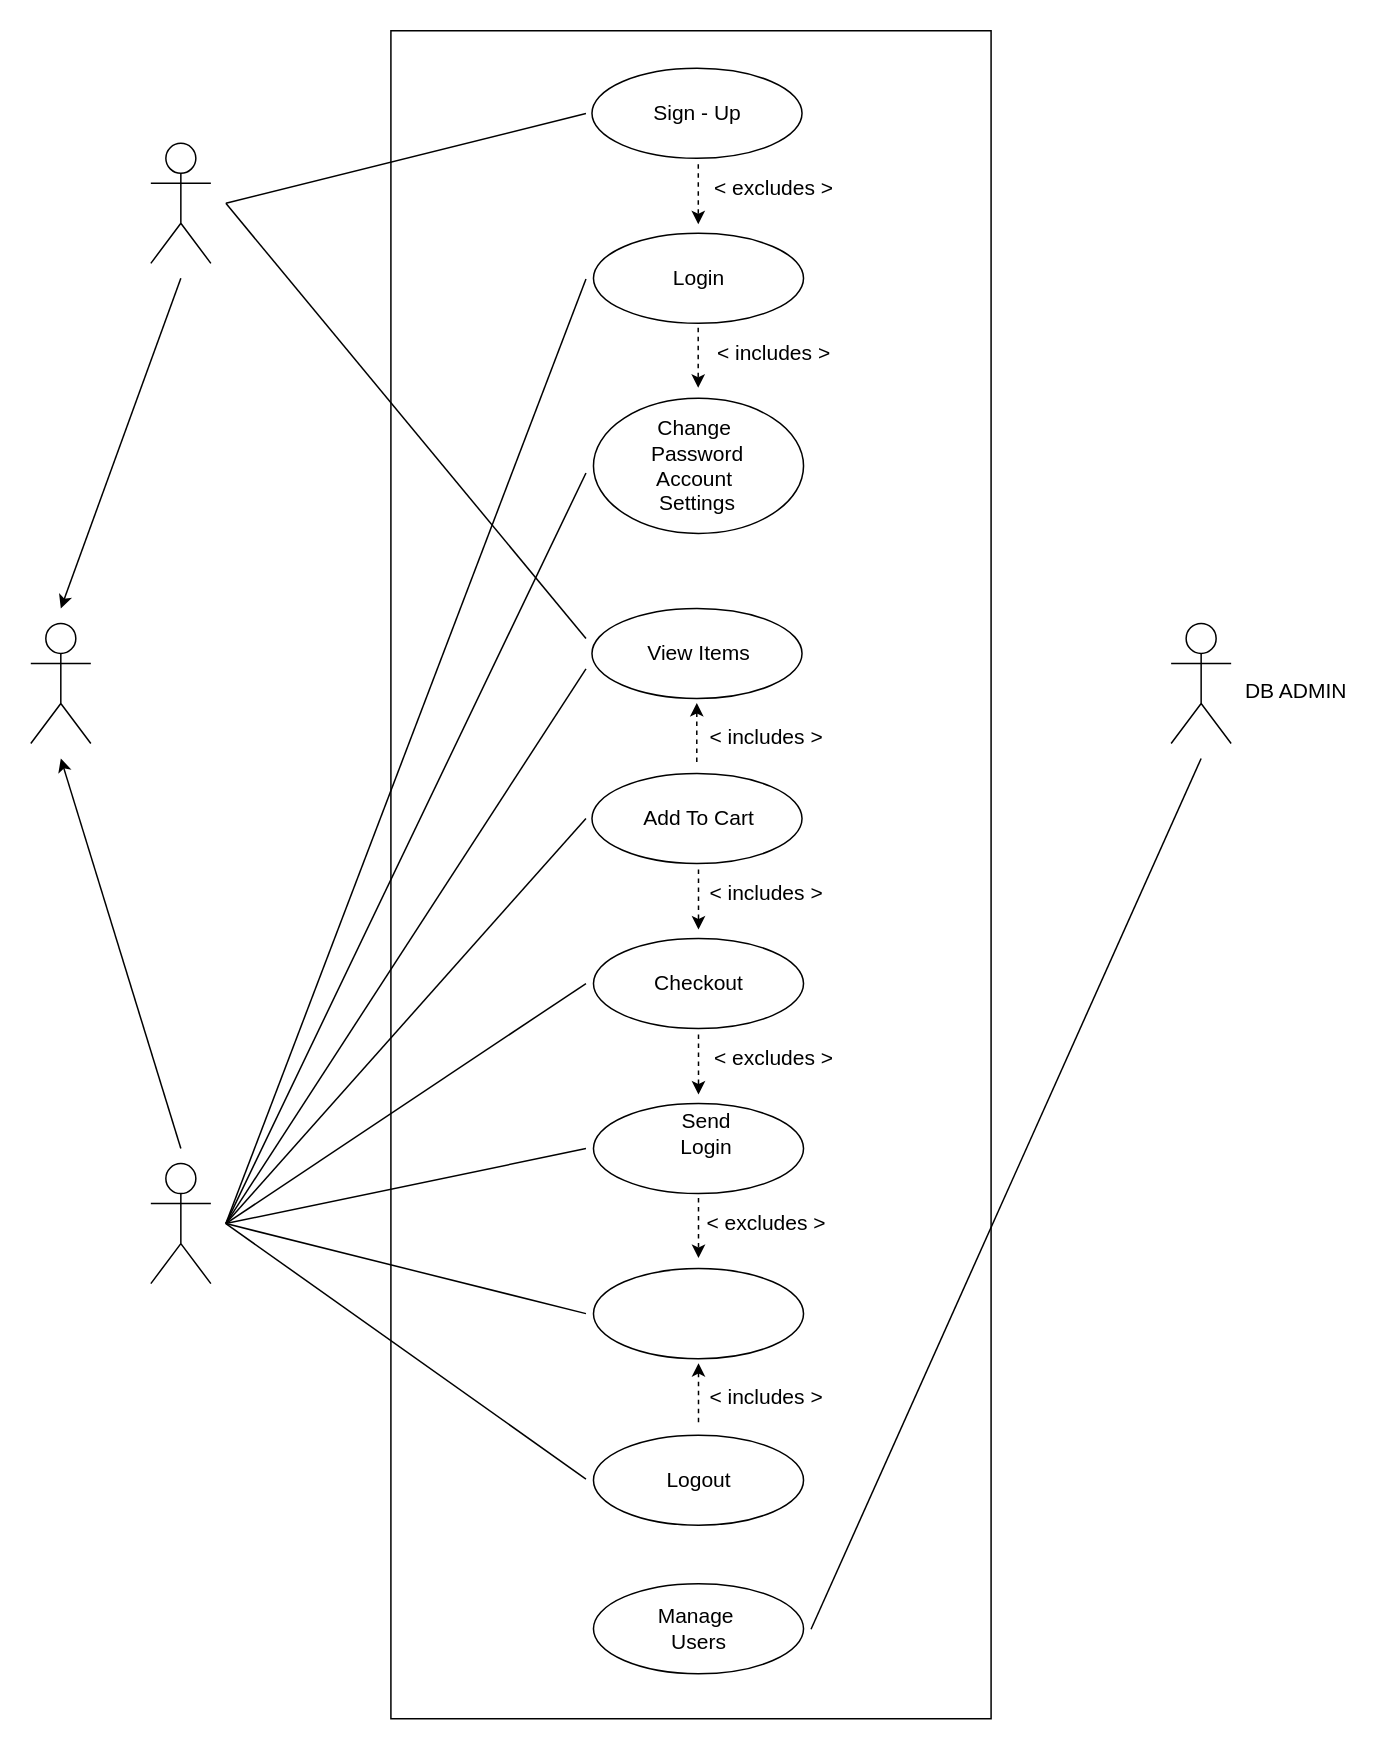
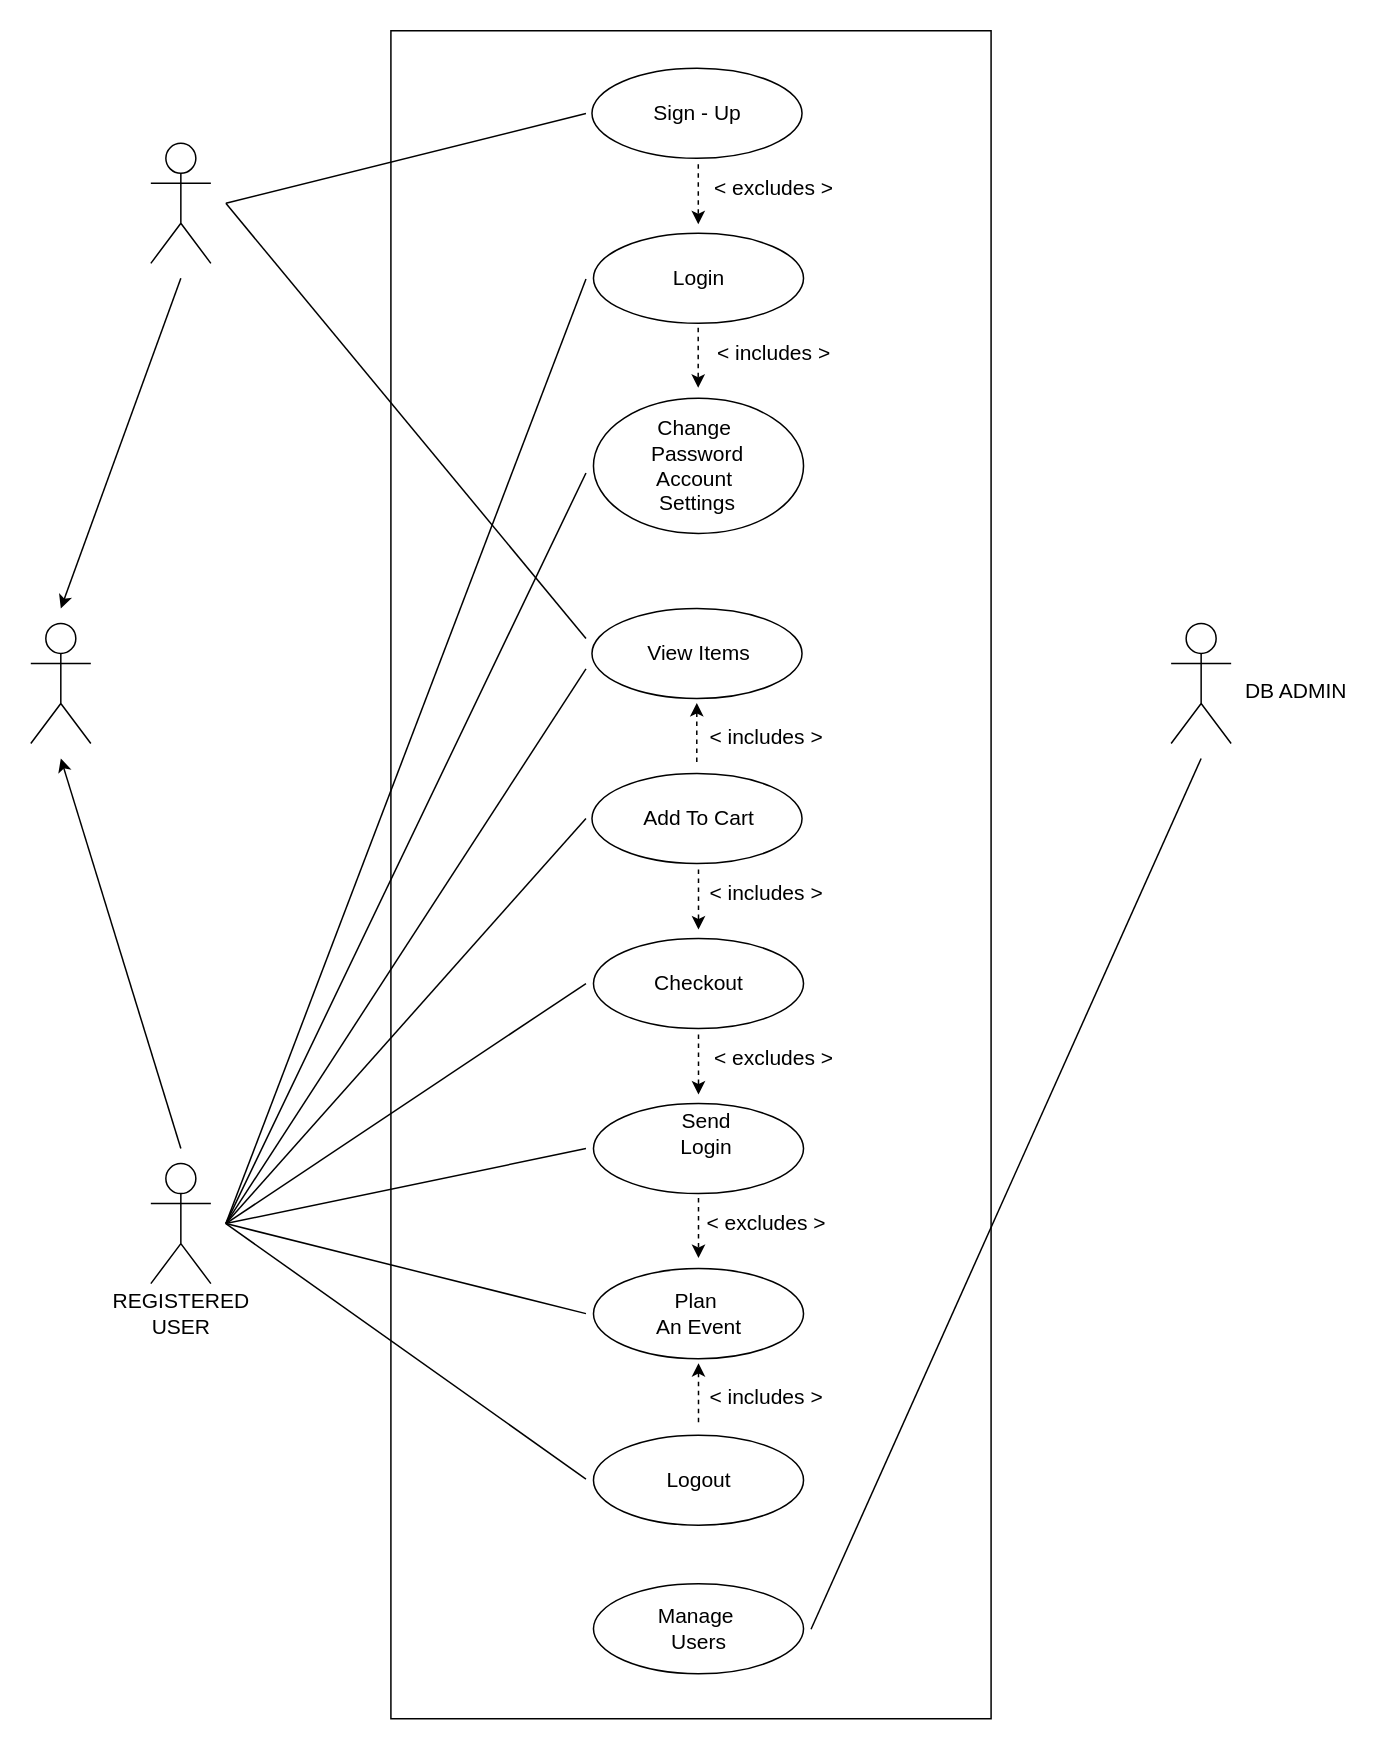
+ <mxCell id="27" value="REGISTERED&lt;br&gt;USER" style="text;html=1;align=center;verticalAlign=middle;resizable=0;points=[];autosize=1;strokeColor=none;fillColor=none;fontSize=14;" vertex="1" parent="1"><mxGeometry x="65" y="855" width="110" height="40" as="geometry" /></mxCell>
+ <mxCell id="20" value="Plan&amp;nbsp;&lt;br&gt;An Event" style="text;html=1;align=center;verticalAlign=middle;resizable=0;points=[];autosize=1;strokeColor=none;fillColor=none;fontSize=14;" vertex="1" parent="1"><mxGeometry x="430" y="855" width="70" height="40" as="geometry" /></mxCell>
